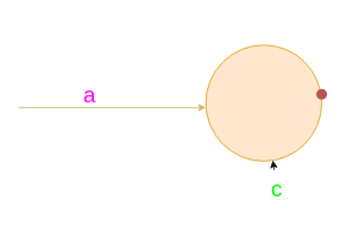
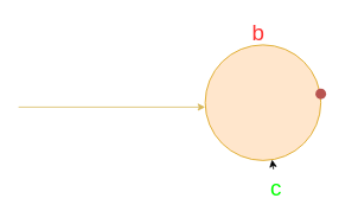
+ <mxCell id="6" value="b" style="text;html=1;strokeColor=none;fillColor=none;align=center;verticalAlign=middle;whiteSpace=wrap;rounded=0;fontColor=#FF3333;fontSize=25;" vertex="1" parent="1"><mxGeometry x="260" y="20" width="60" height="30" as="geometry" /></mxCell>
- <mxCell id="5" value="a" style="text;html=1;strokeColor=none;fillColor=none;align=center;verticalAlign=middle;whiteSpace=wrap;rounded=0;fontColor=#FF00FF;fontSize=25;" vertex="1" parent="1"><mxGeometry x="70" y="90" width="60" height="30" as="geometry" /></mxCell>
